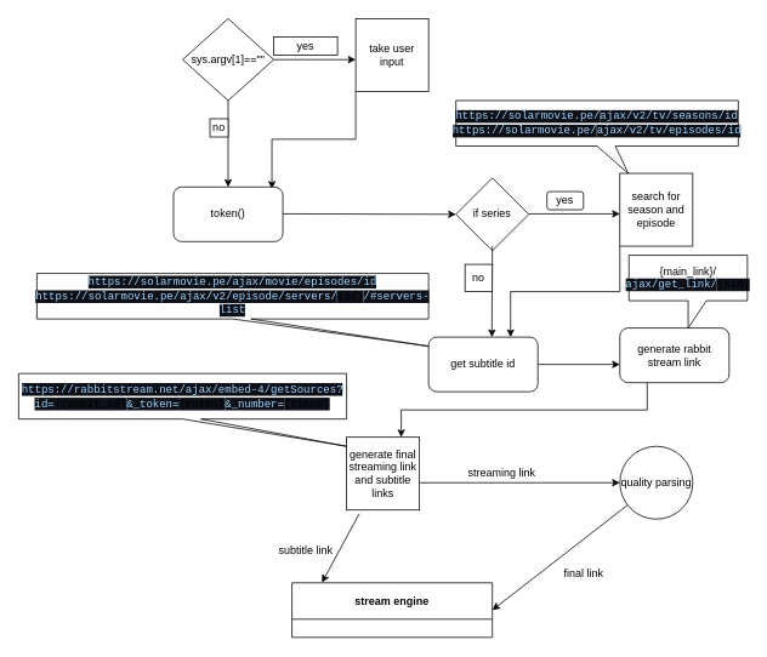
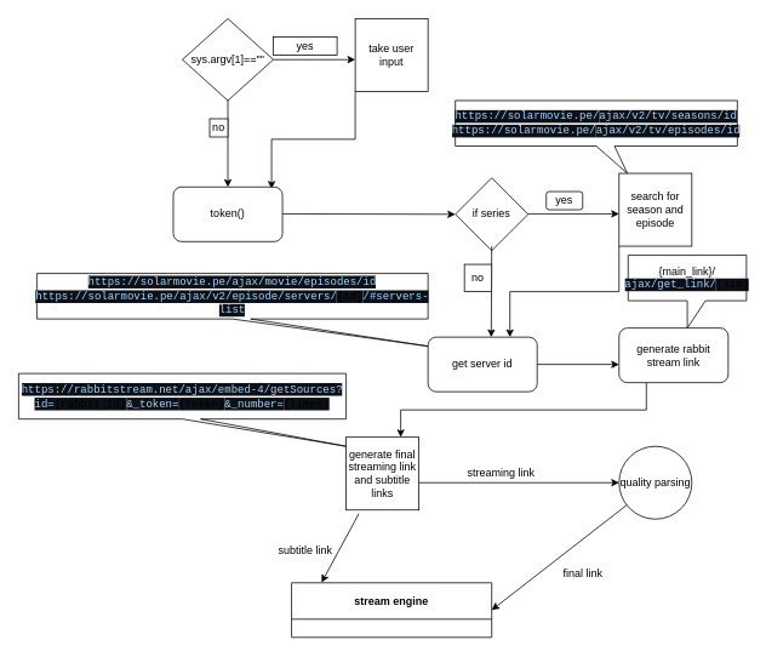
- <mxCell id="19" value="get subtitle id" style="rounded=1;whiteSpace=wrap;html=1;" vertex="1" parent="1"><mxGeometry x="470" y="370" width="120" height="60" as="geometry" /></mxCell>
+ <mxCell id="19" value="get server id" style="rounded=1;whiteSpace=wrap;html=1;" vertex="1" parent="1"><mxGeometry x="470" y="370" width="120" height="60" as="geometry" /></mxCell>
